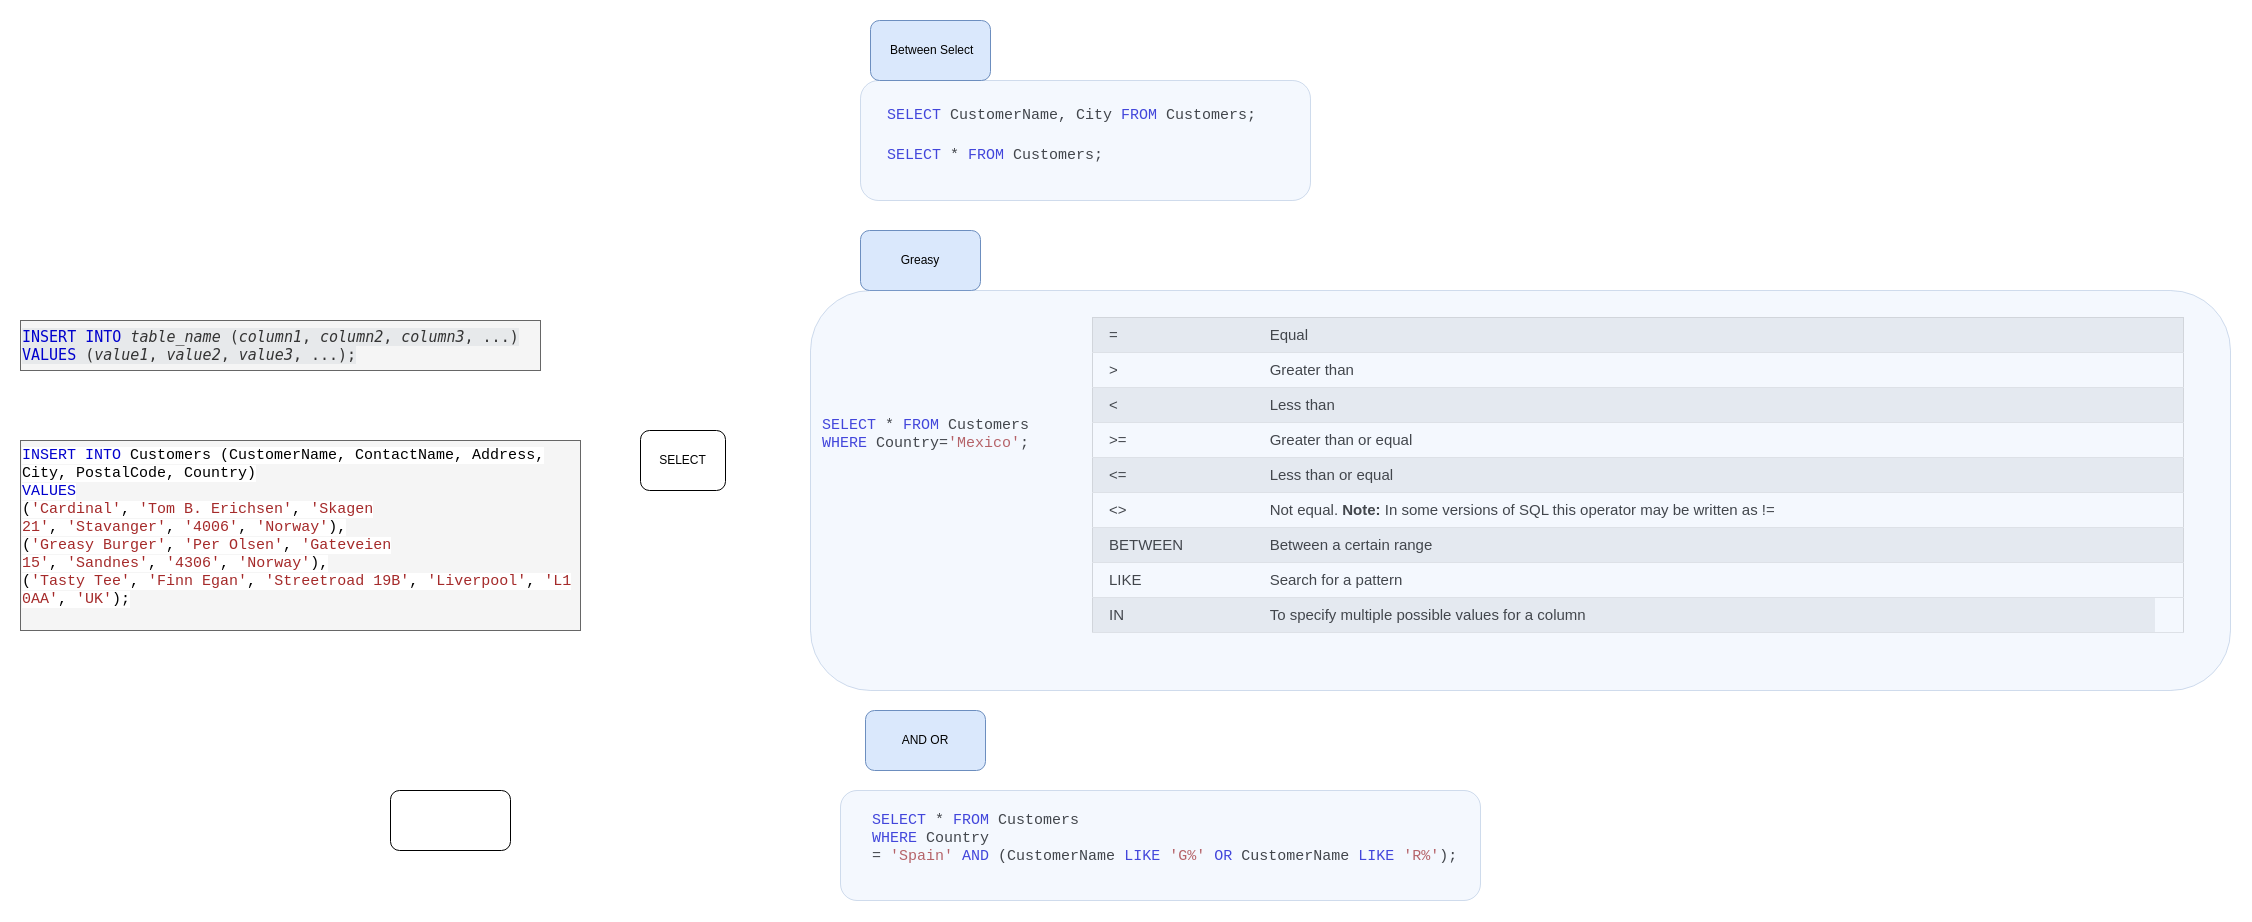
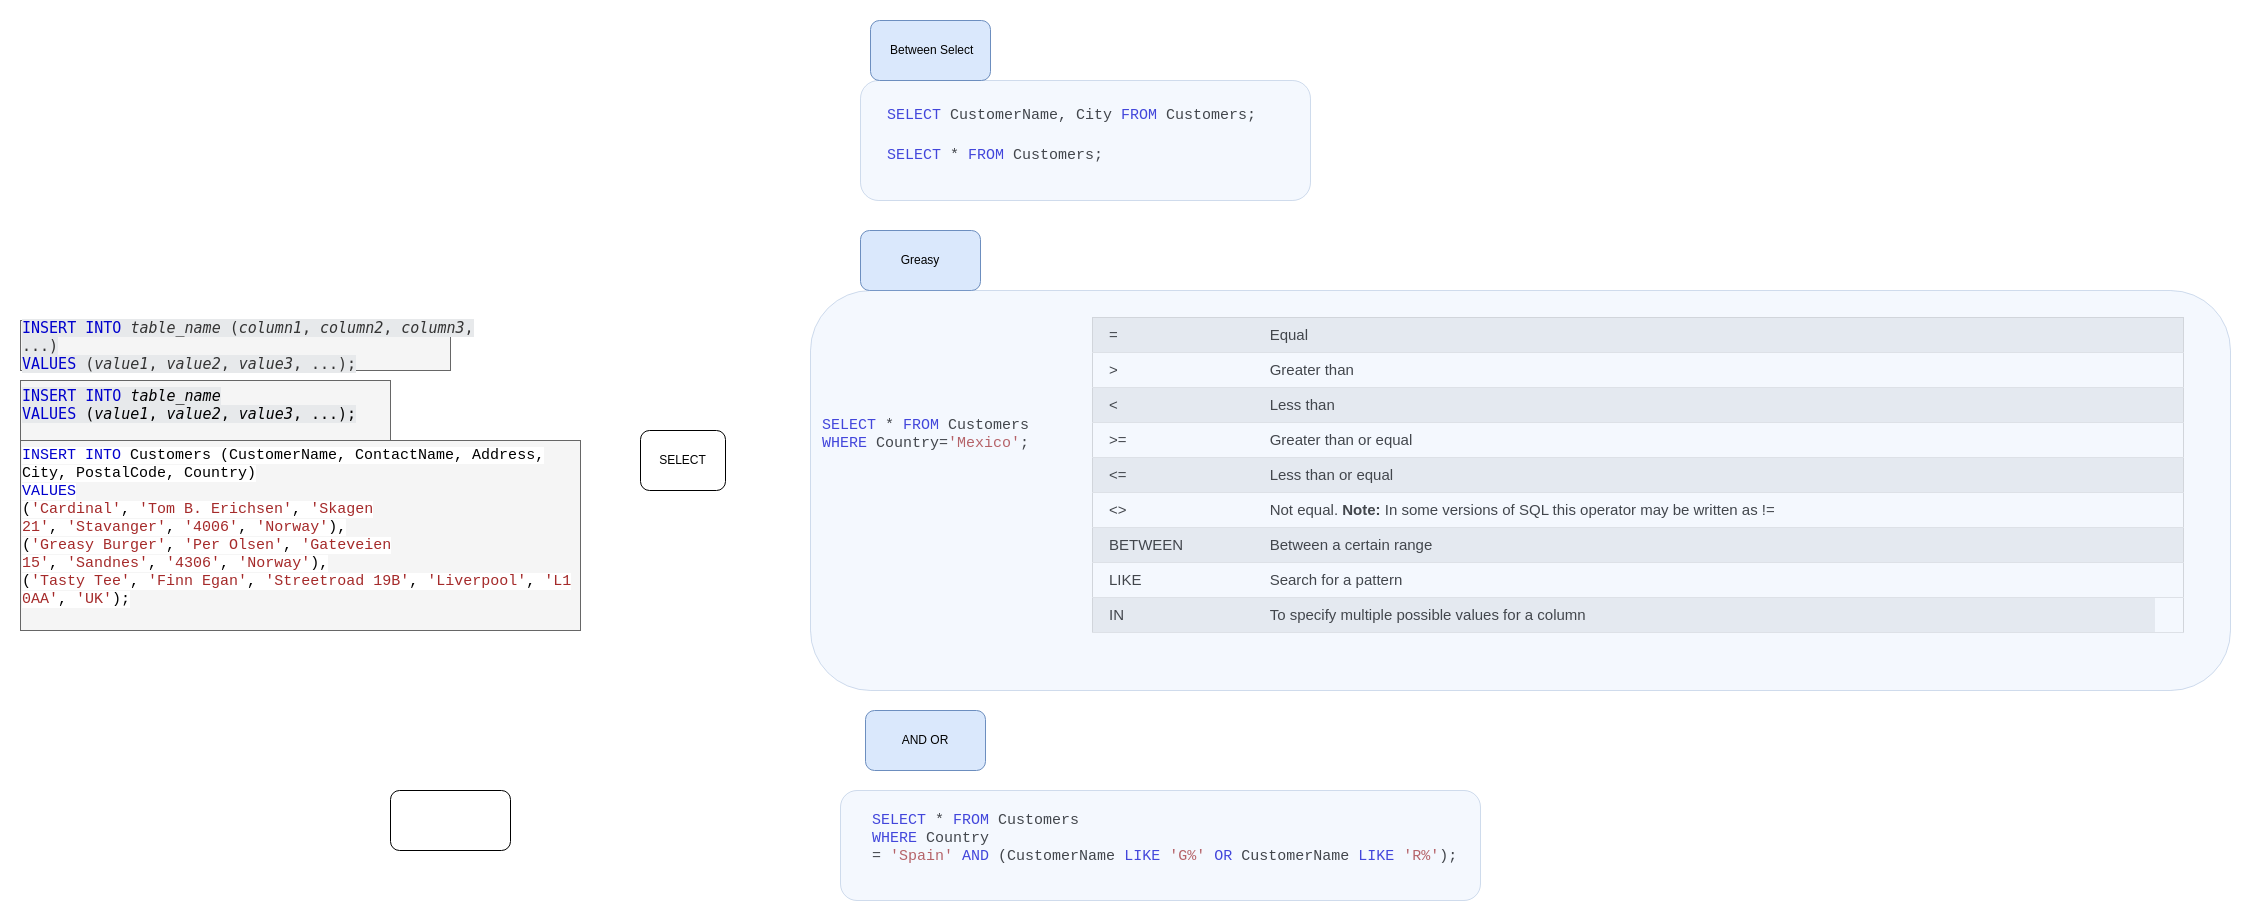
- <mxCell id="3" value="&lt;span style=&quot;box-sizing: inherit; color: mediumblue; font-family: monospace, monospace; font-size: 15px; background-color: rgb(231, 233, 235);&quot; class=&quot;sqlkeywordcolor&quot;&gt;INSERT&lt;/span&gt;&lt;span style=&quot;font-family: monospace, monospace; font-size: 15px; background-color: rgb(231, 233, 235);&quot;&gt;&amp;nbsp;&lt;/span&gt;&lt;span style=&quot;box-sizing: inherit; color: mediumblue; font-family: monospace, monospace; font-size: 15px; background-color: rgb(231, 233, 235);&quot; class=&quot;sqlkeywordcolor&quot;&gt;INTO&lt;/span&gt;&lt;span style=&quot;font-family: monospace, monospace; font-size: 15px; background-color: rgb(231, 233, 235);&quot;&gt;&amp;nbsp;&lt;/span&gt;&lt;em style=&quot;box-sizing: inherit; font-family: monospace, monospace; font-size: 15px; background-color: rgb(231, 233, 235);&quot;&gt;table_name&lt;/em&gt;&lt;span style=&quot;font-family: monospace, monospace; font-size: 15px; background-color: rgb(231, 233, 235);&quot;&gt;&amp;nbsp;(&lt;/span&gt;&lt;em style=&quot;box-sizing: inherit; font-family: monospace, monospace; font-size: 15px; background-color: rgb(231, 233, 235);&quot;&gt;column1&lt;/em&gt;&lt;span style=&quot;font-family: monospace, monospace; font-size: 15px; background-color: rgb(231, 233, 235);&quot;&gt;,&lt;/span&gt;&lt;em style=&quot;box-sizing: inherit; font-family: monospace, monospace; font-size: 15px; background-color: rgb(231, 233, 235);&quot;&gt;&amp;nbsp;column2&lt;/em&gt;&lt;span style=&quot;font-family: monospace, monospace; font-size: 15px; background-color: rgb(231, 233, 235);&quot;&gt;,&lt;/span&gt;&lt;em style=&quot;box-sizing: inherit; font-family: monospace, monospace; font-size: 15px; background-color: rgb(231, 233, 235);&quot;&gt;&amp;nbsp;column3&lt;/em&gt;&lt;span style=&quot;font-family: monospace, monospace; font-size: 15px; background-color: rgb(231, 233, 235);&quot;&gt;, ...)&lt;/span&gt;&lt;br style=&quot;box-sizing: inherit; font-family: monospace, monospace; font-size: 15px; background-color: rgb(231, 233, 235);&quot;&gt;&lt;span style=&quot;box-sizing: inherit; color: mediumblue; font-family: monospace, monospace; font-size: 15px; background-color: rgb(231, 233, 235);&quot; class=&quot;sqlkeywordcolor&quot;&gt;VALUES&lt;/span&gt;&lt;span style=&quot;font-family: monospace, monospace; font-size: 15px; background-color: rgb(231, 233, 235);&quot;&gt;&amp;nbsp;(&lt;/span&gt;&lt;em style=&quot;box-sizing: inherit; font-family: monospace, monospace; font-size: 15px; background-color: rgb(231, 233, 235);&quot;&gt;value1&lt;/em&gt;&lt;span style=&quot;font-family: monospace, monospace; font-size: 15px; background-color: rgb(231, 233, 235);&quot;&gt;,&lt;/span&gt;&lt;em style=&quot;box-sizing: inherit; font-family: monospace, monospace; font-size: 15px; background-color: rgb(231, 233, 235);&quot;&gt;&amp;nbsp;value2&lt;/em&gt;&lt;span style=&quot;font-family: monospace, monospace; font-size: 15px; background-color: rgb(231, 233, 235);&quot;&gt;,&lt;/span&gt;&lt;em style=&quot;box-sizing: inherit; font-family: monospace, monospace; font-size: 15px; background-color: rgb(231, 233, 235);&quot;&gt;&amp;nbsp;value3&lt;/em&gt;&lt;span style=&quot;font-family: monospace, monospace; font-size: 15px; background-color: rgb(231, 233, 235);&quot;&gt;, ...);&lt;/span&gt;" style="text;html=1;align=left;verticalAlign=middle;whiteSpace=wrap;rounded=0;fillColor=#f5f5f5;fontColor=#333333;strokeColor=#666666;" vertex="1" parent="1"><mxGeometry x="20" y="320" width="520" height="50" as="geometry" /></mxCell>
+ <mxCell id="3" value="&lt;span style=&quot;box-sizing: inherit; color: mediumblue; font-family: monospace, monospace; font-size: 15px; background-color: rgb(231, 233, 235);&quot; class=&quot;sqlkeywordcolor&quot;&gt;INSERT&lt;/span&gt;&lt;span style=&quot;font-family: monospace, monospace; font-size: 15px; background-color: rgb(231, 233, 235);&quot;&gt;&amp;nbsp;&lt;/span&gt;&lt;span style=&quot;box-sizing: inherit; color: mediumblue; font-family: monospace, monospace; font-size: 15px; background-color: rgb(231, 233, 235);&quot; class=&quot;sqlkeywordcolor&quot;&gt;INTO&lt;/span&gt;&lt;span style=&quot;font-family: monospace, monospace; font-size: 15px; background-color: rgb(231, 233, 235);&quot;&gt;&amp;nbsp;&lt;/span&gt;&lt;em style=&quot;box-sizing: inherit; font-family: monospace, monospace; font-size: 15px; background-color: rgb(231, 233, 235);&quot;&gt;table_name&lt;/em&gt;&lt;span style=&quot;font-family: monospace, monospace; font-size: 15px; background-color: rgb(231, 233, 235);&quot;&gt;&amp;nbsp;(&lt;/span&gt;&lt;em style=&quot;box-sizing: inherit; font-family: monospace, monospace; font-size: 15px; background-color: rgb(231, 233, 235);&quot;&gt;column1&lt;/em&gt;&lt;span style=&quot;font-family: monospace, monospace; font-size: 15px; background-color: rgb(231, 233, 235);&quot;&gt;,&lt;/span&gt;&lt;em style=&quot;box-sizing: inherit; font-family: monospace, monospace; font-size: 15px; background-color: rgb(231, 233, 235);&quot;&gt;&amp;nbsp;column2&lt;/em&gt;&lt;span style=&quot;font-family: monospace, monospace; font-size: 15px; background-color: rgb(231, 233, 235);&quot;&gt;,&lt;/span&gt;&lt;em style=&quot;box-sizing: inherit; font-family: monospace, monospace; font-size: 15px; background-color: rgb(231, 233, 235);&quot;&gt;&amp;nbsp;column3&lt;/em&gt;&lt;span style=&quot;font-family: monospace, monospace; font-size: 15px; background-color: rgb(231, 233, 235);&quot;&gt;, ...)&lt;/span&gt;&lt;br style=&quot;box-sizing: inherit; font-family: monospace, monospace; font-size: 15px; background-color: rgb(231, 233, 235);&quot;&gt;&lt;span style=&quot;box-sizing: inherit; color: mediumblue; font-family: monospace, monospace; font-size: 15px; background-color: rgb(231, 233, 235);&quot; class=&quot;sqlkeywordcolor&quot;&gt;VALUES&lt;/span&gt;&lt;span style=&quot;font-family: monospace, monospace; font-size: 15px; background-color: rgb(231, 233, 235);&quot;&gt;&amp;nbsp;(&lt;/span&gt;&lt;em style=&quot;box-sizing: inherit; font-family: monospace, monospace; font-size: 15px; background-color: rgb(231, 233, 235);&quot;&gt;value1&lt;/em&gt;&lt;span style=&quot;font-family: monospace, monospace; font-size: 15px; background-color: rgb(231, 233, 235);&quot;&gt;,&lt;/span&gt;&lt;em style=&quot;box-sizing: inherit; font-family: monospace, monospace; font-size: 15px; background-color: rgb(231, 233, 235);&quot;&gt;&amp;nbsp;value2&lt;/em&gt;&lt;span style=&quot;font-family: monospace, monospace; font-size: 15px; background-color: rgb(231, 233, 235);&quot;&gt;,&lt;/span&gt;&lt;em style=&quot;box-sizing: inherit; font-family: monospace, monospace; font-size: 15px; background-color: rgb(231, 233, 235);&quot;&gt;&amp;nbsp;value3&lt;/em&gt;&lt;span style=&quot;font-family: monospace, monospace; font-size: 15px; background-color: rgb(231, 233, 235);&quot;&gt;, ...);&lt;/span&gt;" style="text;html=1;align=left;verticalAlign=middle;whiteSpace=wrap;rounded=0;fillColor=#f5f5f5;fontColor=#333333;strokeColor=#666666;" vertex="1" parent="1"><mxGeometry x="20" y="320" width="430" height="50" as="geometry" /></mxCell>
+ <mxCell id="4" value="&lt;span class=&quot;sqlkeywordcolor&quot; style=&quot;box-sizing: inherit; color: mediumblue; font-family: monospace, monospace; font-size: 15px; font-style: normal; font-variant-ligatures: normal; font-variant-caps: normal; font-weight: 400; letter-spacing: normal; orphans: 2; text-align: start; text-indent: 0px; text-transform: none; widows: 2; word-spacing: 0px; -webkit-text-stroke-width: 0px; white-space: normal; background-color: rgb(231, 233, 235); text-decoration-thickness: initial; text-decoration-style: initial; text-decoration-color: initial;&quot;&gt;INSERT&lt;/span&gt;&lt;span style=&quot;color: rgb(0, 0, 0); font-family: monospace, monospace; font-size: 15px; font-style: normal; font-variant-ligatures: normal; font-variant-caps: normal; font-weight: 400; letter-spacing: normal; orphans: 2; text-align: start; text-indent: 0px; text-transform: none; widows: 2; word-spacing: 0px; -webkit-text-stroke-width: 0px; white-space: normal; background-color: rgb(231, 233, 235); text-decoration-thickness: initial; text-decoration-style: initial; text-decoration-color: initial; display: inline !important; float: none;&quot;&gt;&lt;span&gt;&amp;nbsp;&lt;/span&gt;&lt;/span&gt;&lt;span class=&quot;sqlkeywordcolor&quot; style=&quot;box-sizing: inherit; color: mediumblue; font-family: monospace, monospace; font-size: 15px; font-style: normal; font-variant-ligatures: normal; font-variant-caps: normal; font-weight: 400; letter-spacing: normal; orphans: 2; text-align: start; text-indent: 0px; text-transform: none; widows: 2; word-spacing: 0px; -webkit-text-stroke-width: 0px; white-space: normal; background-color: rgb(231, 233, 235); text-decoration-thickness: initial; text-decoration-style: initial; text-decoration-color: initial;&quot;&gt;INTO&lt;/span&gt;&lt;span style=&quot;color: rgb(0, 0, 0); font-family: monospace, monospace; font-size: 15px; font-style: normal; font-variant-ligatures: normal; font-variant-caps: normal; font-weight: 400; letter-spacing: normal; orphans: 2; text-align: start; text-indent: 0px; text-transform: none; widows: 2; word-spacing: 0px; -webkit-text-stroke-width: 0px; white-space: normal; background-color: rgb(231, 233, 235); text-decoration-thickness: initial; text-decoration-style: initial; text-decoration-color: initial; display: inline !important; float: none;&quot;&gt;&lt;span&gt;&amp;nbsp;&lt;/span&gt;&lt;/span&gt;&lt;em style=&quot;box-sizing: inherit; color: rgb(0, 0, 0); font-family: monospace, monospace; font-size: 15px; font-variant-ligatures: normal; font-variant-caps: normal; font-weight: 400; letter-spacing: normal; orphans: 2; text-align: start; text-indent: 0px; text-transform: none; widows: 2; word-spacing: 0px; -webkit-text-stroke-width: 0px; white-space: normal; background-color: rgb(231, 233, 235); text-decoration-thickness: initial; text-decoration-style: initial; text-decoration-color: initial;&quot;&gt;table_name&lt;/em&gt;&lt;br style=&quot;box-sizing: inherit; color: rgb(0, 0, 0); font-family: monospace, monospace; font-size: 15px; font-style: normal; font-variant-ligatures: normal; font-variant-caps: normal; font-weight: 400; letter-spacing: normal; orphans: 2; text-align: start; text-indent: 0px; text-transform: none; widows: 2; word-spacing: 0px; -webkit-text-stroke-width: 0px; white-space: normal; background-color: rgb(231, 233, 235); text-decoration-thickness: initial; text-decoration-style: initial; text-decoration-color: initial;&quot;&gt;&lt;span class=&quot;sqlkeywordcolor&quot; style=&quot;box-sizing: inherit; color: mediumblue; font-family: monospace, monospace; font-size: 15px; font-style: normal; font-variant-ligatures: normal; font-variant-caps: normal; font-weight: 400; letter-spacing: normal; orphans: 2; text-align: start; text-indent: 0px; text-transform: none; widows: 2; word-spacing: 0px; -webkit-text-stroke-width: 0px; white-space: normal; background-color: rgb(231, 233, 235); text-decoration-thickness: initial; text-decoration-style: initial; text-decoration-color: initial;&quot;&gt;VALUES&lt;/span&gt;&lt;span style=&quot;color: rgb(0, 0, 0); font-family: monospace, monospace; font-size: 15px; font-style: normal; font-variant-ligatures: normal; font-variant-caps: normal; font-weight: 400; letter-spacing: normal; orphans: 2; text-align: start; text-indent: 0px; text-transform: none; widows: 2; word-spacing: 0px; -webkit-text-stroke-width: 0px; white-space: normal; background-color: rgb(231, 233, 235); text-decoration-thickness: initial; text-decoration-style: initial; text-decoration-color: initial; display: inline !important; float: none;&quot;&gt;&lt;span&gt;&amp;nbsp;&lt;/span&gt;(&lt;/span&gt;&lt;em style=&quot;box-sizing: inherit; color: rgb(0, 0, 0); font-family: monospace, monospace; font-size: 15px; font-variant-ligatures: normal; font-variant-caps: normal; font-weight: 400; letter-spacing: normal; orphans: 2; text-align: start; text-indent: 0px; text-transform: none; widows: 2; word-spacing: 0px; -webkit-text-stroke-width: 0px; white-space: normal; background-color: rgb(231, 233, 235); text-decoration-thickness: initial; text-decoration-style: initial; text-decoration-color: initial;&quot;&gt;value1&lt;/em&gt;&lt;span style=&quot;color: rgb(0, 0, 0); font-family: monospace, monospace; font-size: 15px; font-style: normal; font-variant-ligatures: normal; font-variant-caps: normal; font-weight: 400; letter-spacing: normal; orphans: 2; text-align: start; text-indent: 0px; text-transform: none; widows: 2; word-spacing: 0px; -webkit-text-stroke-width: 0px; white-space: normal; background-color: rgb(231, 233, 235); text-decoration-thickness: initial; text-decoration-style: initial; text-decoration-color: initial; display: inline !important; float: none;&quot;&gt;,&lt;/span&gt;&lt;em style=&quot;box-sizing: inherit; color: rgb(0, 0, 0); font-family: monospace, monospace; font-size: 15px; font-variant-ligatures: normal; font-variant-caps: normal; font-weight: 400; letter-spacing: normal; orphans: 2; text-align: start; text-indent: 0px; text-transform: none; widows: 2; word-spacing: 0px; -webkit-text-stroke-width: 0px; white-space: normal; background-color: rgb(231, 233, 235); text-decoration-thickness: initial; text-decoration-style: initial; text-decoration-color: initial;&quot;&gt;&lt;span&gt;&amp;nbsp;&lt;/span&gt;value2&lt;/em&gt;&lt;span style=&quot;color: rgb(0, 0, 0); font-family: monospace, monospace; font-size: 15px; font-style: normal; font-variant-ligatures: normal; font-variant-caps: normal; font-weight: 400; letter-spacing: normal; orphans: 2; text-align: start; text-indent: 0px; text-transform: none; widows: 2; word-spacing: 0px; -webkit-text-stroke-width: 0px; white-space: normal; background-color: rgb(231, 233, 235); text-decoration-thickness: initial; text-decoration-style: initial; text-decoration-color: initial; display: inline !important; float: none;&quot;&gt;,&lt;/span&gt;&lt;em style=&quot;box-sizing: inherit; color: rgb(0, 0, 0); font-family: monospace, monospace; font-size: 15px; font-variant-ligatures: normal; font-variant-caps: normal; font-weight: 400; letter-spacing: normal; orphans: 2; text-align: start; text-indent: 0px; text-transform: none; widows: 2; word-spacing: 0px; -webkit-text-stroke-width: 0px; white-space: normal; background-color: rgb(231, 233, 235); text-decoration-thickness: initial; text-decoration-style: initial; text-decoration-color: initial;&quot;&gt;&lt;span&gt;&amp;nbsp;&lt;/span&gt;value3&lt;/em&gt;&lt;span style=&quot;color: rgb(0, 0, 0); font-family: monospace, monospace; font-size: 15px; font-style: normal; font-variant-ligatures: normal; font-variant-caps: normal; font-weight: 400; letter-spacing: normal; orphans: 2; text-align: start; text-indent: 0px; text-transform: none; widows: 2; word-spacing: 0px; -webkit-text-stroke-width: 0px; white-space: normal; background-color: rgb(231, 233, 235); text-decoration-thickness: initial; text-decoration-style: initial; text-decoration-color: initial; display: inline !important; float: none;&quot;&gt;, ...);&lt;/span&gt;" style="text;whiteSpace=wrap;html=1;fillColor=#f5f5f5;fontColor=#333333;strokeColor=#666666;" vertex="1" parent="1"><mxGeometry x="20" y="380" width="370" height="60" as="geometry" /></mxCell>
